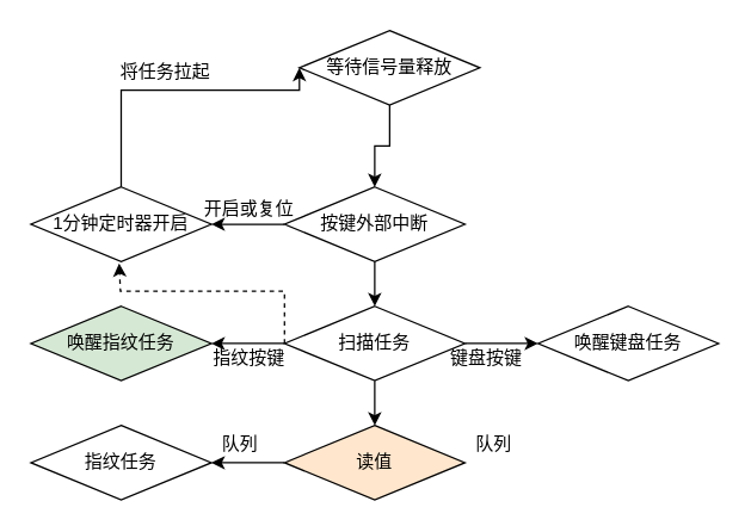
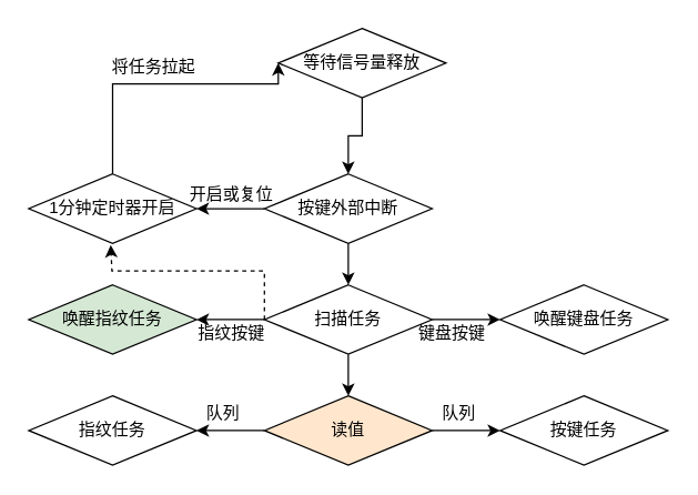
+ <mxCell id="7" style="edgeStyle=orthogonalEdgeStyle;rounded=0;orthogonalLoop=1;jettySize=auto;html=1;entryX=0;entryY=0.5;entryDx=0;entryDy=0;" parent="1" source="8" target="4" edge="1"><mxGeometry relative="1" as="geometry" /></mxCell>
+ <mxCell id="4" value="按键任务" style="rhombus;whiteSpace=wrap;html=1;" parent="1" vertex="1"><mxGeometry x="360" y="285" width="121" height="50" as="geometry" /></mxCell>
